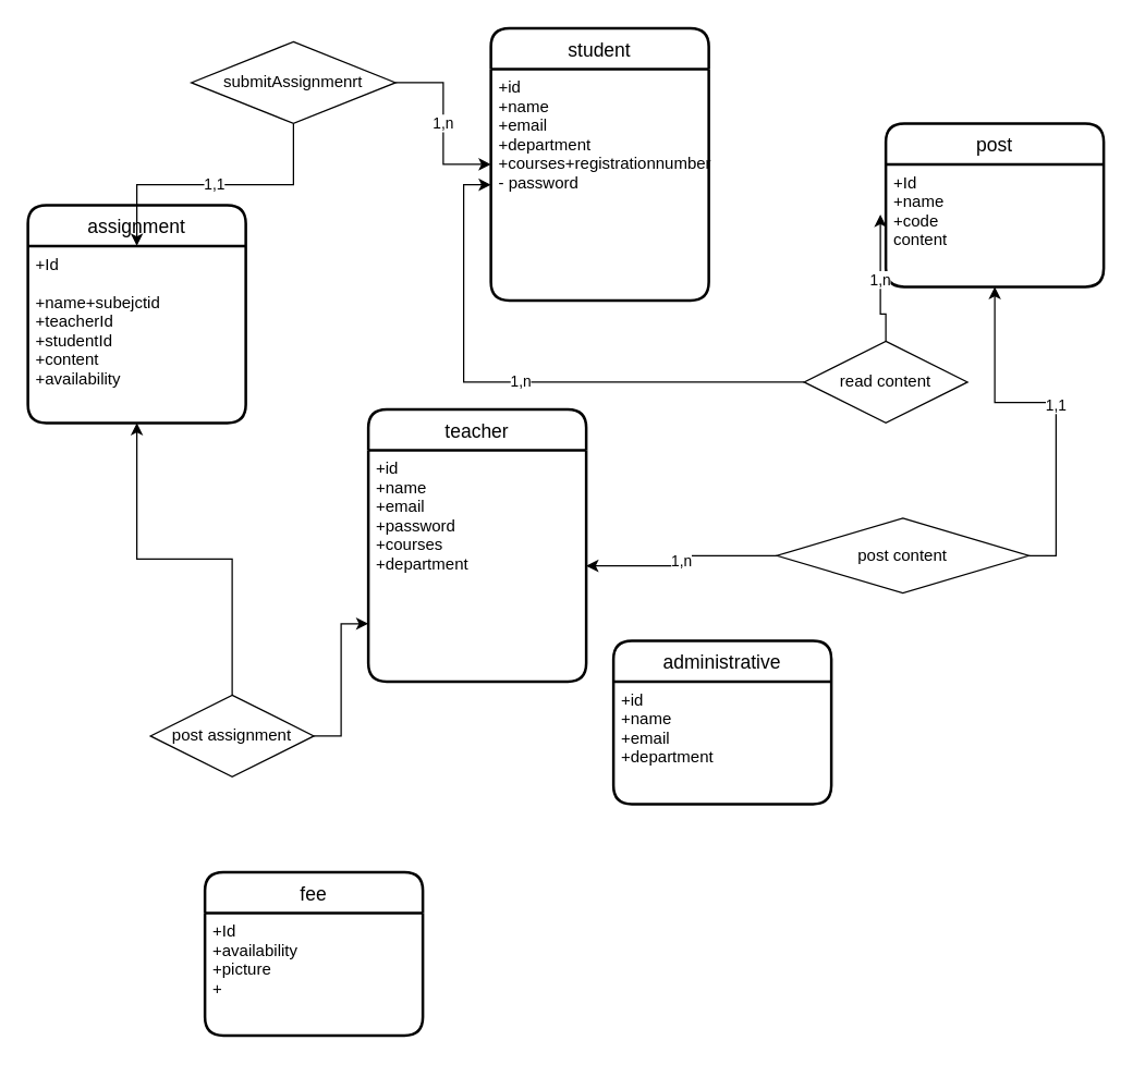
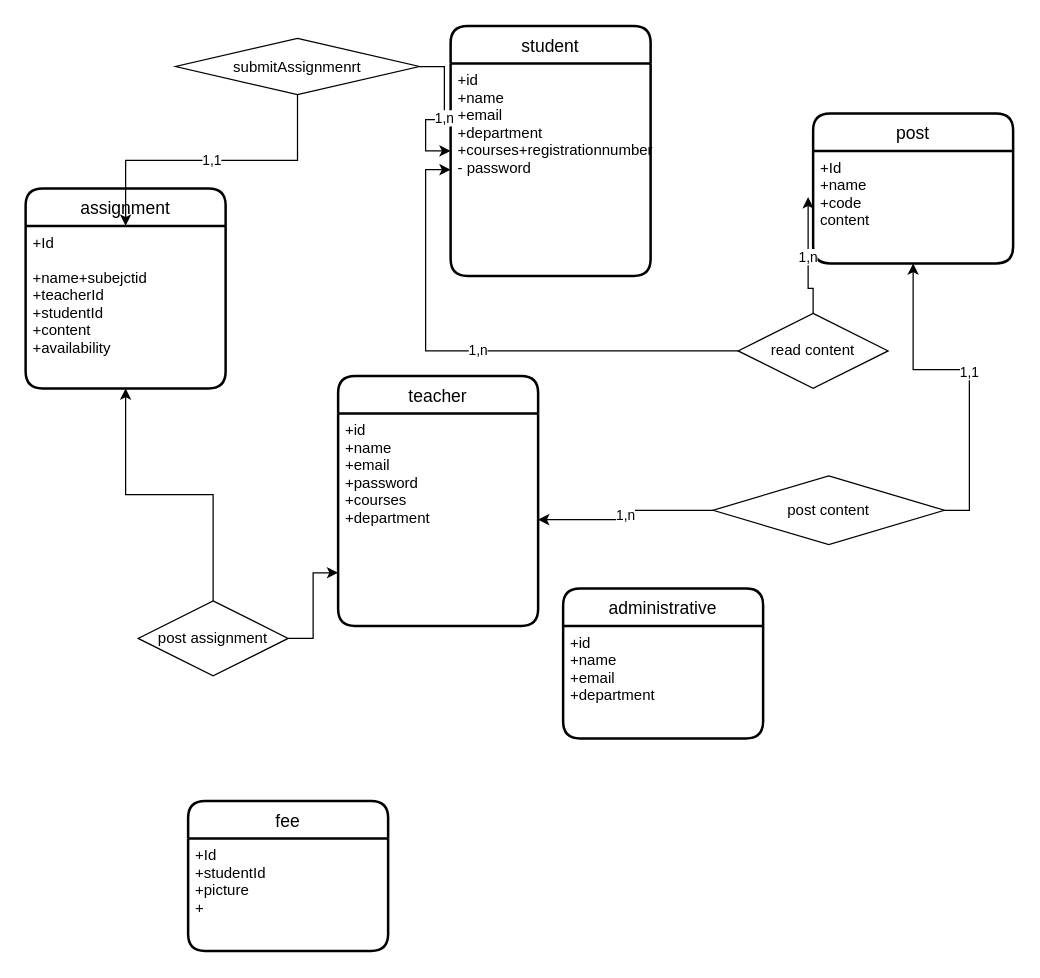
- <mxCell id="18" value="submitAssignmenrt" style="shape=rhombus;perimeter=rhombusPerimeter;whiteSpace=wrap;html=1;align=center;" vertex="1" parent="1"><mxGeometry x="140" y="30" width="150" height="60" as="geometry" /></mxCell>
+ <mxCell id="18" value="submitAssignmenrt" style="shape=rhombus;perimeter=rhombusPerimeter;whiteSpace=wrap;html=1;align=center;" vertex="1" parent="1"><mxGeometry x="140" y="30" width="195" height="45" as="geometry" /></mxCell>
- <mxCell id="21" value="post assignment" style="shape=rhombus;perimeter=rhombusPerimeter;whiteSpace=wrap;html=1;align=center;" vertex="1" parent="1"><mxGeometry x="110" y="510" width="120" height="60" as="geometry" /></mxCell>
+ <mxCell id="21" value="post assignment" style="shape=rhombus;perimeter=rhombusPerimeter;whiteSpace=wrap;html=1;align=center;" vertex="1" parent="1"><mxGeometry x="110" y="480" width="120" height="60" as="geometry" /></mxCell>
- <mxCell id="25" value="+Id&#10;+availability&#10;+picture&#10;+&#10;" style="align=left;strokeColor=none;fillColor=none;spacingLeft=4;fontSize=12;verticalAlign=top;resizable=0;rotatable=0;part=1;" vertex="1" parent="24"><mxGeometry y="30" width="160" height="90" as="geometry" /></mxCell>
+ <mxCell id="25" value="+Id&#10;+studentId&#10;+picture&#10;+&#10;" style="align=left;strokeColor=none;fillColor=none;spacingLeft=4;fontSize=12;verticalAlign=top;resizable=0;rotatable=0;part=1;" vertex="1" parent="24"><mxGeometry y="30" width="160" height="90" as="geometry" /></mxCell>
